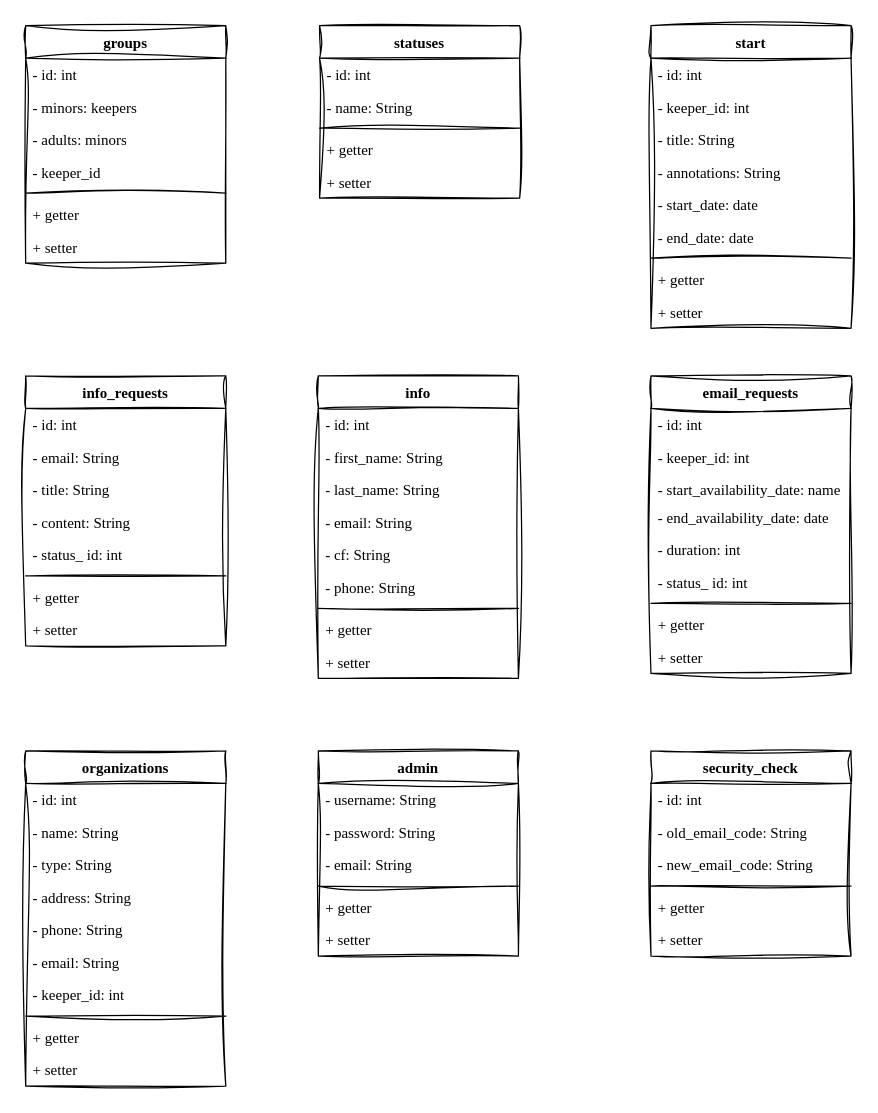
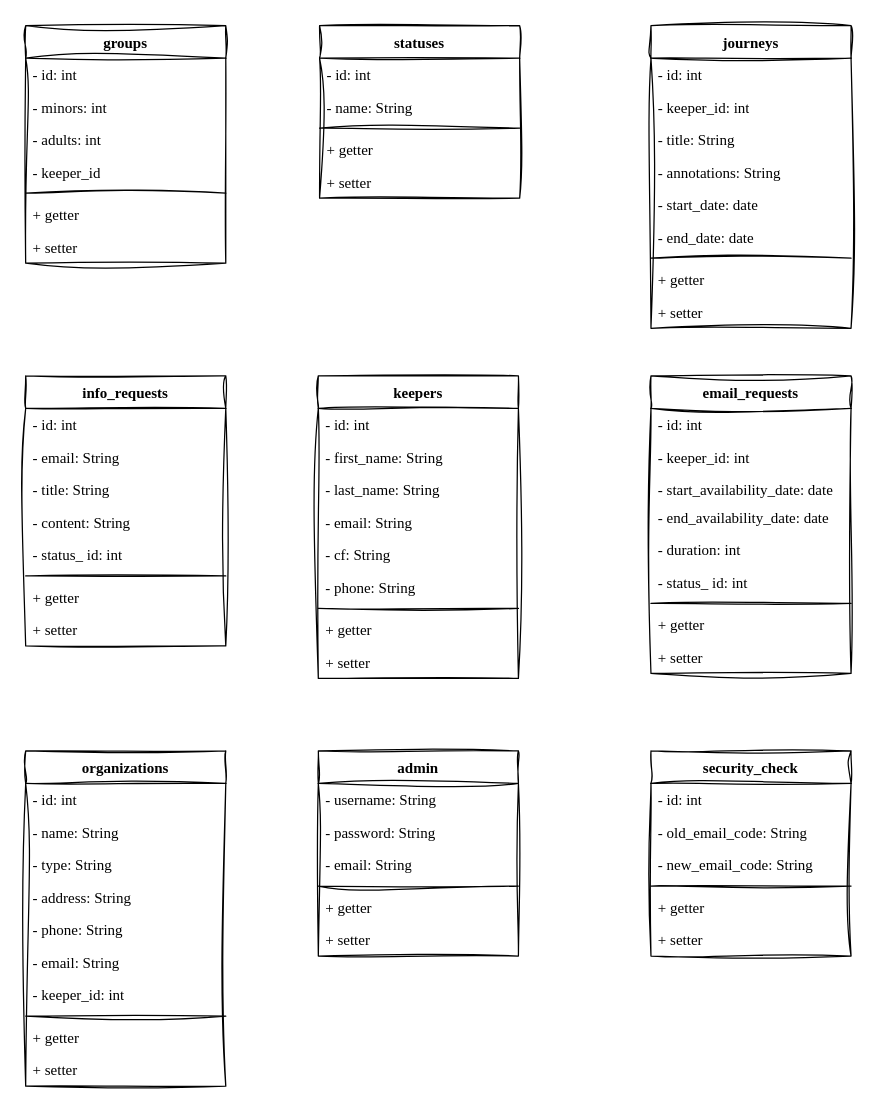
- <mxCell id="16" value="start" style="swimlane;fontStyle=1;align=center;verticalAlign=top;childLayout=stackLayout;horizontal=1;startSize=26;horizontalStack=0;resizeParent=1;resizeParentMax=0;resizeLast=0;collapsible=1;marginBottom=0;whiteSpace=wrap;html=1;sketch=1;hachureGap=4;jiggle=2;curveFitting=1;fontFamily=Architects Daughter;fontSource=https%3A%2F%2Ffonts.googleapis.com%2Fcss%3Ffamily%3DArchitects%2BDaughter;" parent="1" vertex="1"><mxGeometry x="520" y="20" width="160" height="242" as="geometry" /></mxCell>
+ <mxCell id="16" value="journeys" style="swimlane;fontStyle=1;align=center;verticalAlign=top;childLayout=stackLayout;horizontal=1;startSize=26;horizontalStack=0;resizeParent=1;resizeParentMax=0;resizeLast=0;collapsible=1;marginBottom=0;whiteSpace=wrap;html=1;sketch=1;hachureGap=4;jiggle=2;curveFitting=1;fontFamily=Architects Daughter;fontSource=https%3A%2F%2Ffonts.googleapis.com%2Fcss%3Ffamily%3DArchitects%2BDaughter;" parent="1" vertex="1"><mxGeometry x="520" y="20" width="160" height="242" as="geometry" /></mxCell>
- <mxCell id="4" value="- minors: keepers&amp;nbsp;" style="text;strokeColor=none;fillColor=none;align=left;verticalAlign=top;spacingLeft=4;spacingRight=4;overflow=hidden;rotatable=0;points=[[0,0.5],[1,0.5]];portConstraint=eastwest;whiteSpace=wrap;html=1;fontFamily=Architects Daughter;fontSource=https%3A%2F%2Ffonts.googleapis.com%2Fcss%3Ffamily%3DArchitects%2BDaughter;" parent="2" vertex="1"><mxGeometry y="52" width="160" height="26" as="geometry" /></mxCell>
+ <mxCell id="4" value="- minors: int&amp;nbsp;" style="text;strokeColor=none;fillColor=none;align=left;verticalAlign=top;spacingLeft=4;spacingRight=4;overflow=hidden;rotatable=0;points=[[0,0.5],[1,0.5]];portConstraint=eastwest;whiteSpace=wrap;html=1;fontFamily=Architects Daughter;fontSource=https%3A%2F%2Ffonts.googleapis.com%2Fcss%3Ffamily%3DArchitects%2BDaughter;" parent="2" vertex="1"><mxGeometry y="52" width="160" height="26" as="geometry" /></mxCell>
- <mxCell id="5" value="- adults: minors" style="text;strokeColor=none;fillColor=none;align=left;verticalAlign=top;spacingLeft=4;spacingRight=4;overflow=hidden;rotatable=0;points=[[0,0.5],[1,0.5]];portConstraint=eastwest;whiteSpace=wrap;html=1;fontFamily=Architects Daughter;fontSource=https%3A%2F%2Ffonts.googleapis.com%2Fcss%3Ffamily%3DArchitects%2BDaughter;" parent="2" vertex="1"><mxGeometry y="78" width="160" height="26" as="geometry" /></mxCell>
+ <mxCell id="5" value="- adults: int" style="text;strokeColor=none;fillColor=none;align=left;verticalAlign=top;spacingLeft=4;spacingRight=4;overflow=hidden;rotatable=0;points=[[0,0.5],[1,0.5]];portConstraint=eastwest;whiteSpace=wrap;html=1;fontFamily=Architects Daughter;fontSource=https%3A%2F%2Ffonts.googleapis.com%2Fcss%3Ffamily%3DArchitects%2BDaughter;" parent="2" vertex="1"><mxGeometry y="78" width="160" height="26" as="geometry" /></mxCell>
- <mxCell id="35" value="info" style="swimlane;fontStyle=1;align=center;verticalAlign=top;childLayout=stackLayout;horizontal=1;startSize=26;horizontalStack=0;resizeParent=1;resizeParentMax=0;resizeLast=0;collapsible=1;marginBottom=0;whiteSpace=wrap;html=1;sketch=1;hachureGap=4;jiggle=2;curveFitting=1;fontFamily=Architects Daughter;fontSource=https%3A%2F%2Ffonts.googleapis.com%2Fcss%3Ffamily%3DArchitects%2BDaughter;" parent="1" vertex="1"><mxGeometry x="254" y="300" width="160" height="242" as="geometry" /></mxCell>
+ <mxCell id="35" value="keepers" style="swimlane;fontStyle=1;align=center;verticalAlign=top;childLayout=stackLayout;horizontal=1;startSize=26;horizontalStack=0;resizeParent=1;resizeParentMax=0;resizeLast=0;collapsible=1;marginBottom=0;whiteSpace=wrap;html=1;sketch=1;hachureGap=4;jiggle=2;curveFitting=1;fontFamily=Architects Daughter;fontSource=https%3A%2F%2Ffonts.googleapis.com%2Fcss%3Ffamily%3DArchitects%2BDaughter;" parent="1" vertex="1"><mxGeometry x="254" y="300" width="160" height="242" as="geometry" /></mxCell>
- <mxCell id="48" value="- start_availability_date: name" style="text;strokeColor=none;fillColor=none;align=left;verticalAlign=top;spacingLeft=4;spacingRight=4;overflow=hidden;rotatable=0;points=[[0,0.5],[1,0.5]];portConstraint=eastwest;whiteSpace=wrap;html=1;fontFamily=Architects Daughter;fontSource=https%3A%2F%2Ffonts.googleapis.com%2Fcss%3Ffamily%3DArchitects%2BDaughter;" parent="45" vertex="1"><mxGeometry y="78" width="160" height="22" as="geometry" /></mxCell>
+ <mxCell id="48" value="- start_availability_date: date" style="text;strokeColor=none;fillColor=none;align=left;verticalAlign=top;spacingLeft=4;spacingRight=4;overflow=hidden;rotatable=0;points=[[0,0.5],[1,0.5]];portConstraint=eastwest;whiteSpace=wrap;html=1;fontFamily=Architects Daughter;fontSource=https%3A%2F%2Ffonts.googleapis.com%2Fcss%3Ffamily%3DArchitects%2BDaughter;" parent="45" vertex="1"><mxGeometry y="78" width="160" height="22" as="geometry" /></mxCell>
